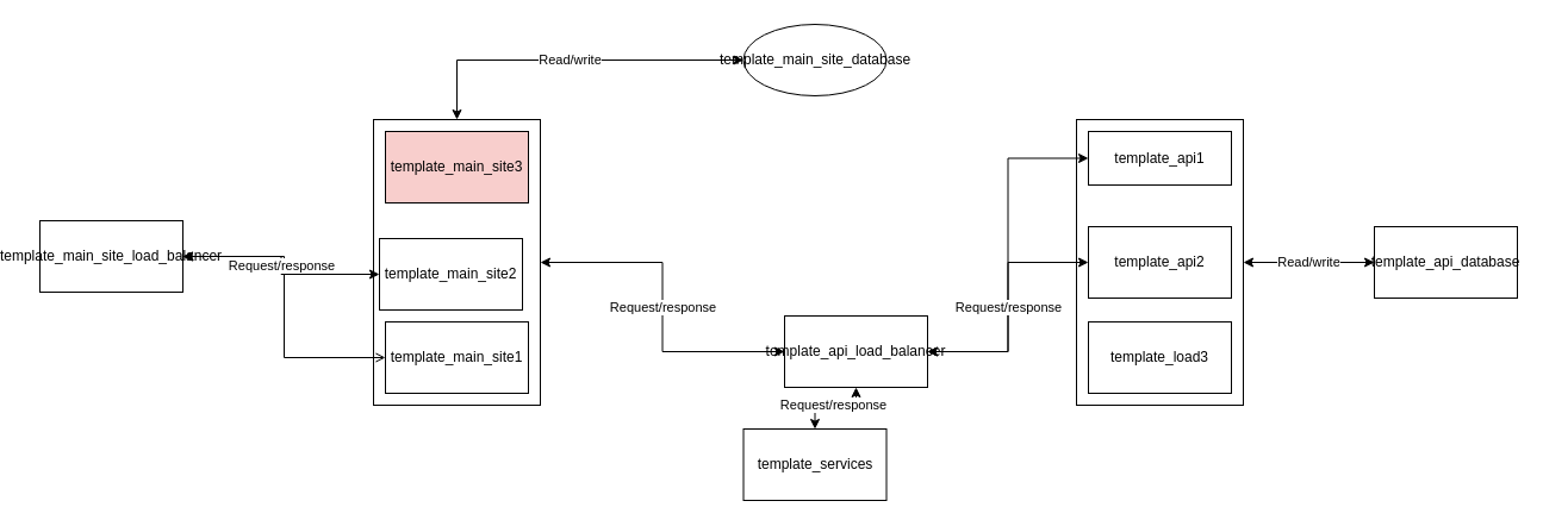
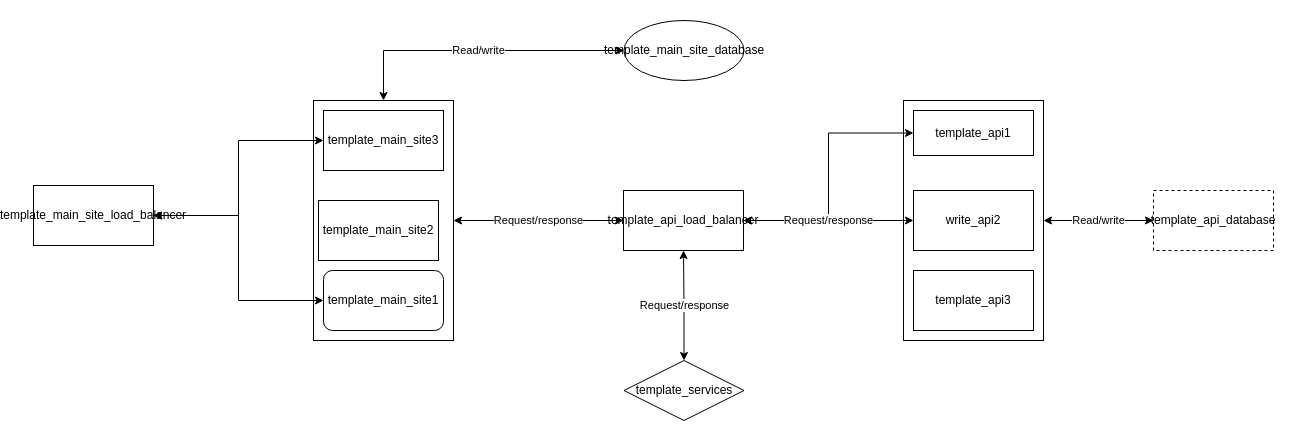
+ <mxCell id="20" style="edgeStyle=orthogonalEdgeStyle;rounded=0;orthogonalLoop=1;jettySize=auto;html=1;exitX=1;exitY=0.5;exitDx=0;exitDy=0;entryX=0;entryY=0.5;entryDx=0;entryDy=0;startArrow=classic;startFill=1;" parent="1" source="21" target="18" edge="1"><mxGeometry relative="1" as="geometry" /></mxCell>
- <mxCell id="18" value="template_main_site3" style="rounded=0;whiteSpace=wrap;html=1;fillColor=#f8cecc;" parent="1" vertex="1"><mxGeometry x="310" y="110" width="120" height="60" as="geometry" /></mxCell>
+ <mxCell id="18" value="template_main_site3" style="rounded=0;whiteSpace=wrap;html=1;" parent="1" vertex="1"><mxGeometry x="310" y="110" width="120" height="60" as="geometry" /></mxCell>
- <mxCell id="9" value="template_api2" style="rounded=0;whiteSpace=wrap;html=1;" parent="1" vertex="1"><mxGeometry x="900" y="190" width="120" height="60" as="geometry" /></mxCell>
+ <mxCell id="9" value="write_api2" style="rounded=0;whiteSpace=wrap;html=1;" parent="1" vertex="1"><mxGeometry x="900" y="190" width="120" height="60" as="geometry" /></mxCell>
- <mxCell id="7" value="template_api_database" style="rounded=0;whiteSpace=wrap;html=1;" parent="1" vertex="1"><mxGeometry x="1140" y="190" width="120" height="60" as="geometry" /></mxCell>
+ <mxCell id="7" value="template_api_database" style="rounded=0;whiteSpace=wrap;html=1;dashed=1;" parent="1" vertex="1"><mxGeometry x="1140" y="190" width="120" height="60" as="geometry" /></mxCell>
- <mxCell id="22" value="Request/response" style="edgeStyle=orthogonalEdgeStyle;rounded=0;orthogonalLoop=1;jettySize=auto;html=1;exitX=1;exitY=0.5;exitDx=0;exitDy=0;entryX=0;entryY=0.5;entryDx=0;entryDy=0;startArrow=classic;startFill=1;" parent="1" source="21" target="17" edge="1"><mxGeometry relative="1" as="geometry" /></mxCell>
- <mxCell id="12" value="template_api_load_balancer" style="rounded=0;whiteSpace=wrap;html=1;" parent="1" vertex="1"><mxGeometry x="645" y="265" width="120" height="60" as="geometry" /></mxCell>
+ <mxCell id="12" value="template_api_load_balancer" style="rounded=0;whiteSpace=wrap;html=1;" parent="1" vertex="1"><mxGeometry x="610" y="190" width="120" height="60" as="geometry" /></mxCell>
- <mxCell id="19" style="edgeStyle=orthogonalEdgeStyle;rounded=0;orthogonalLoop=1;jettySize=auto;html=1;exitX=1;exitY=0.5;exitDx=0;exitDy=0;entryX=0;entryY=0.5;entryDx=0;entryDy=0;startArrow=classic;startFill=1;endArrow=open;" parent="1" source="21" target="16" edge="1"><mxGeometry relative="1" as="geometry" /></mxCell>
+ <mxCell id="19" style="edgeStyle=orthogonalEdgeStyle;rounded=0;orthogonalLoop=1;jettySize=auto;html=1;exitX=1;exitY=0.5;exitDx=0;exitDy=0;entryX=0;entryY=0.5;entryDx=0;entryDy=0;startArrow=classic;startFill=1;" parent="1" source="21" target="16" edge="1"><mxGeometry relative="1" as="geometry" /></mxCell>
- <mxCell id="16" value="template_main_site1" style="rounded=0;whiteSpace=wrap;html=1;" parent="1" vertex="1"><mxGeometry x="310" y="270" width="120" height="60" as="geometry" /></mxCell>
+ <mxCell id="16" value="template_main_site1" style="whiteSpace=wrap;html=1;rounded=1;" parent="1" vertex="1"><mxGeometry x="310" y="270" width="120" height="60" as="geometry" /></mxCell>
- <mxCell id="10" value="template_load3" style="rounded=0;whiteSpace=wrap;html=1;" parent="1" vertex="1"><mxGeometry x="900" y="270" width="120" height="60" as="geometry" /></mxCell>
+ <mxCell id="10" value="template_api3" style="rounded=0;whiteSpace=wrap;html=1;" parent="1" vertex="1"><mxGeometry x="900" y="270" width="120" height="60" as="geometry" /></mxCell>
- <mxCell id="14" value="template_services" style="rounded=0;whiteSpace=wrap;html=1;" parent="1" vertex="1"><mxGeometry x="610.5" y="360" width="120" height="60" as="geometry" /></mxCell>
+ <mxCell id="14" value="template_services" style="rhombus;whiteSpace=wrap;html=1;" parent="1" vertex="1"><mxGeometry x="610.5" y="360" width="120" height="60" as="geometry" /></mxCell>
